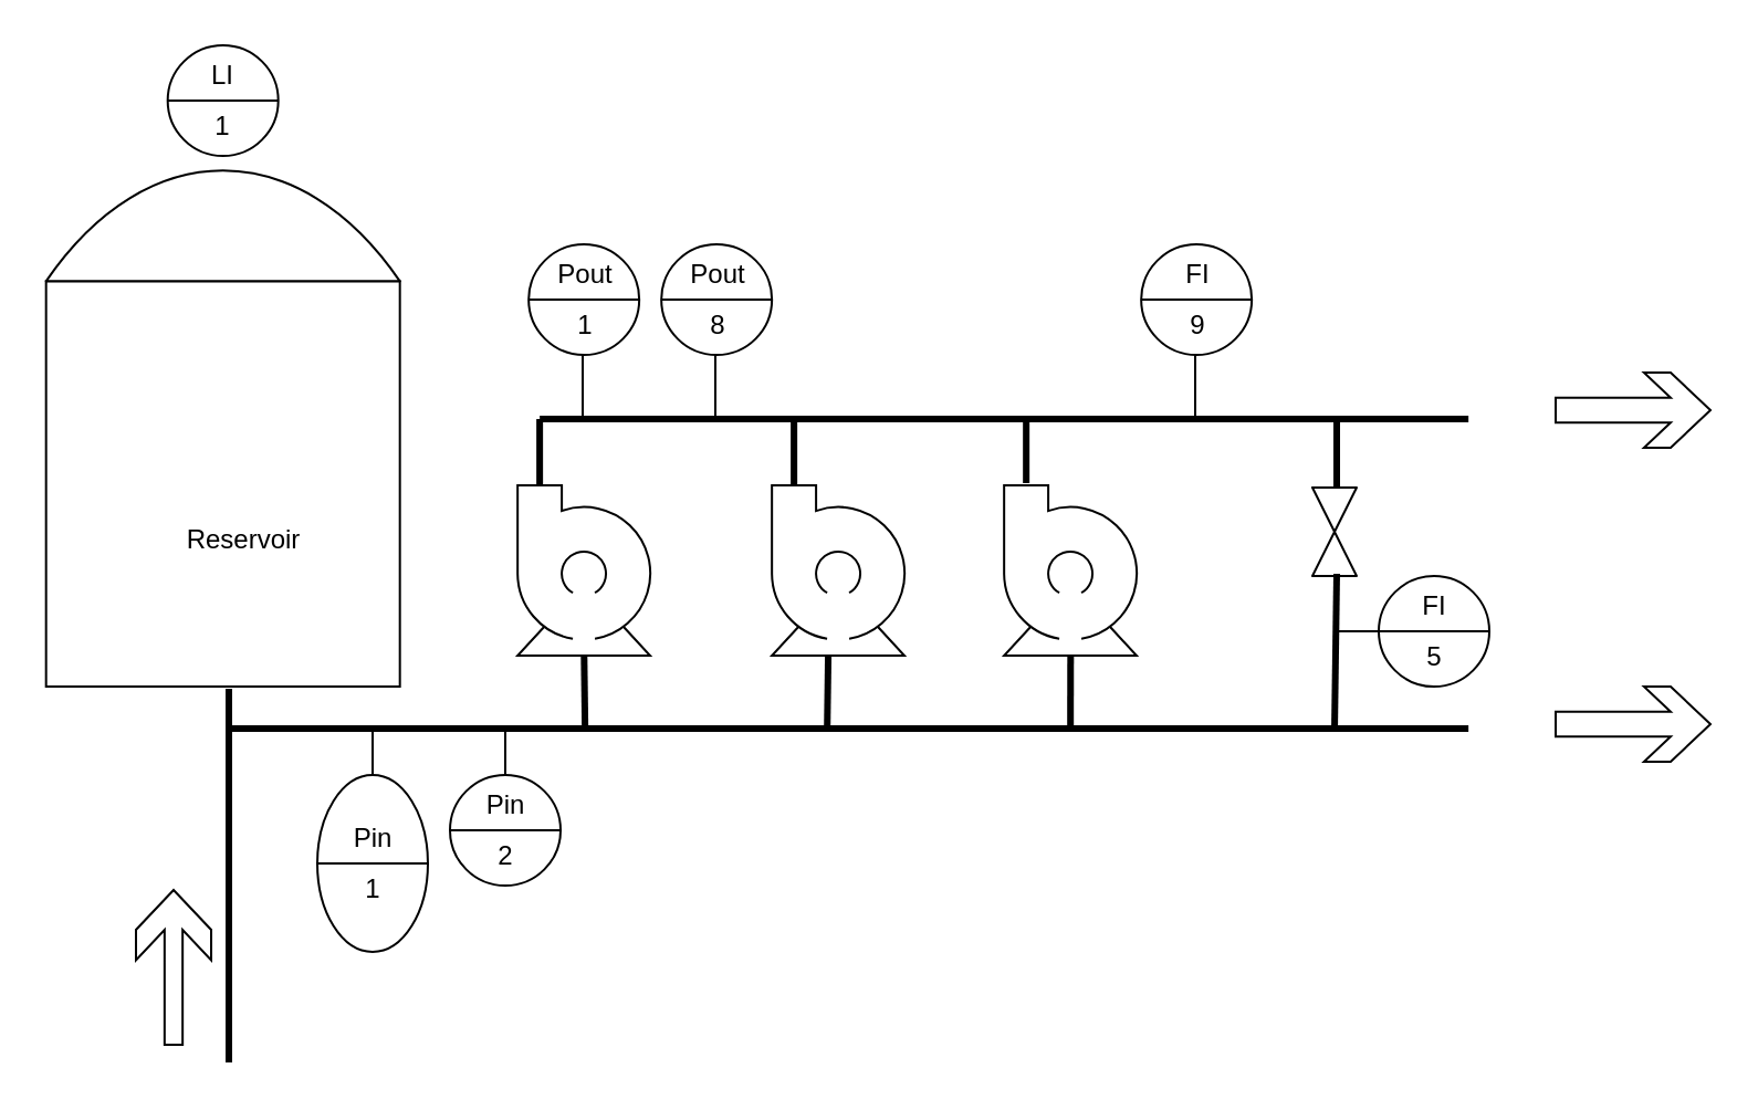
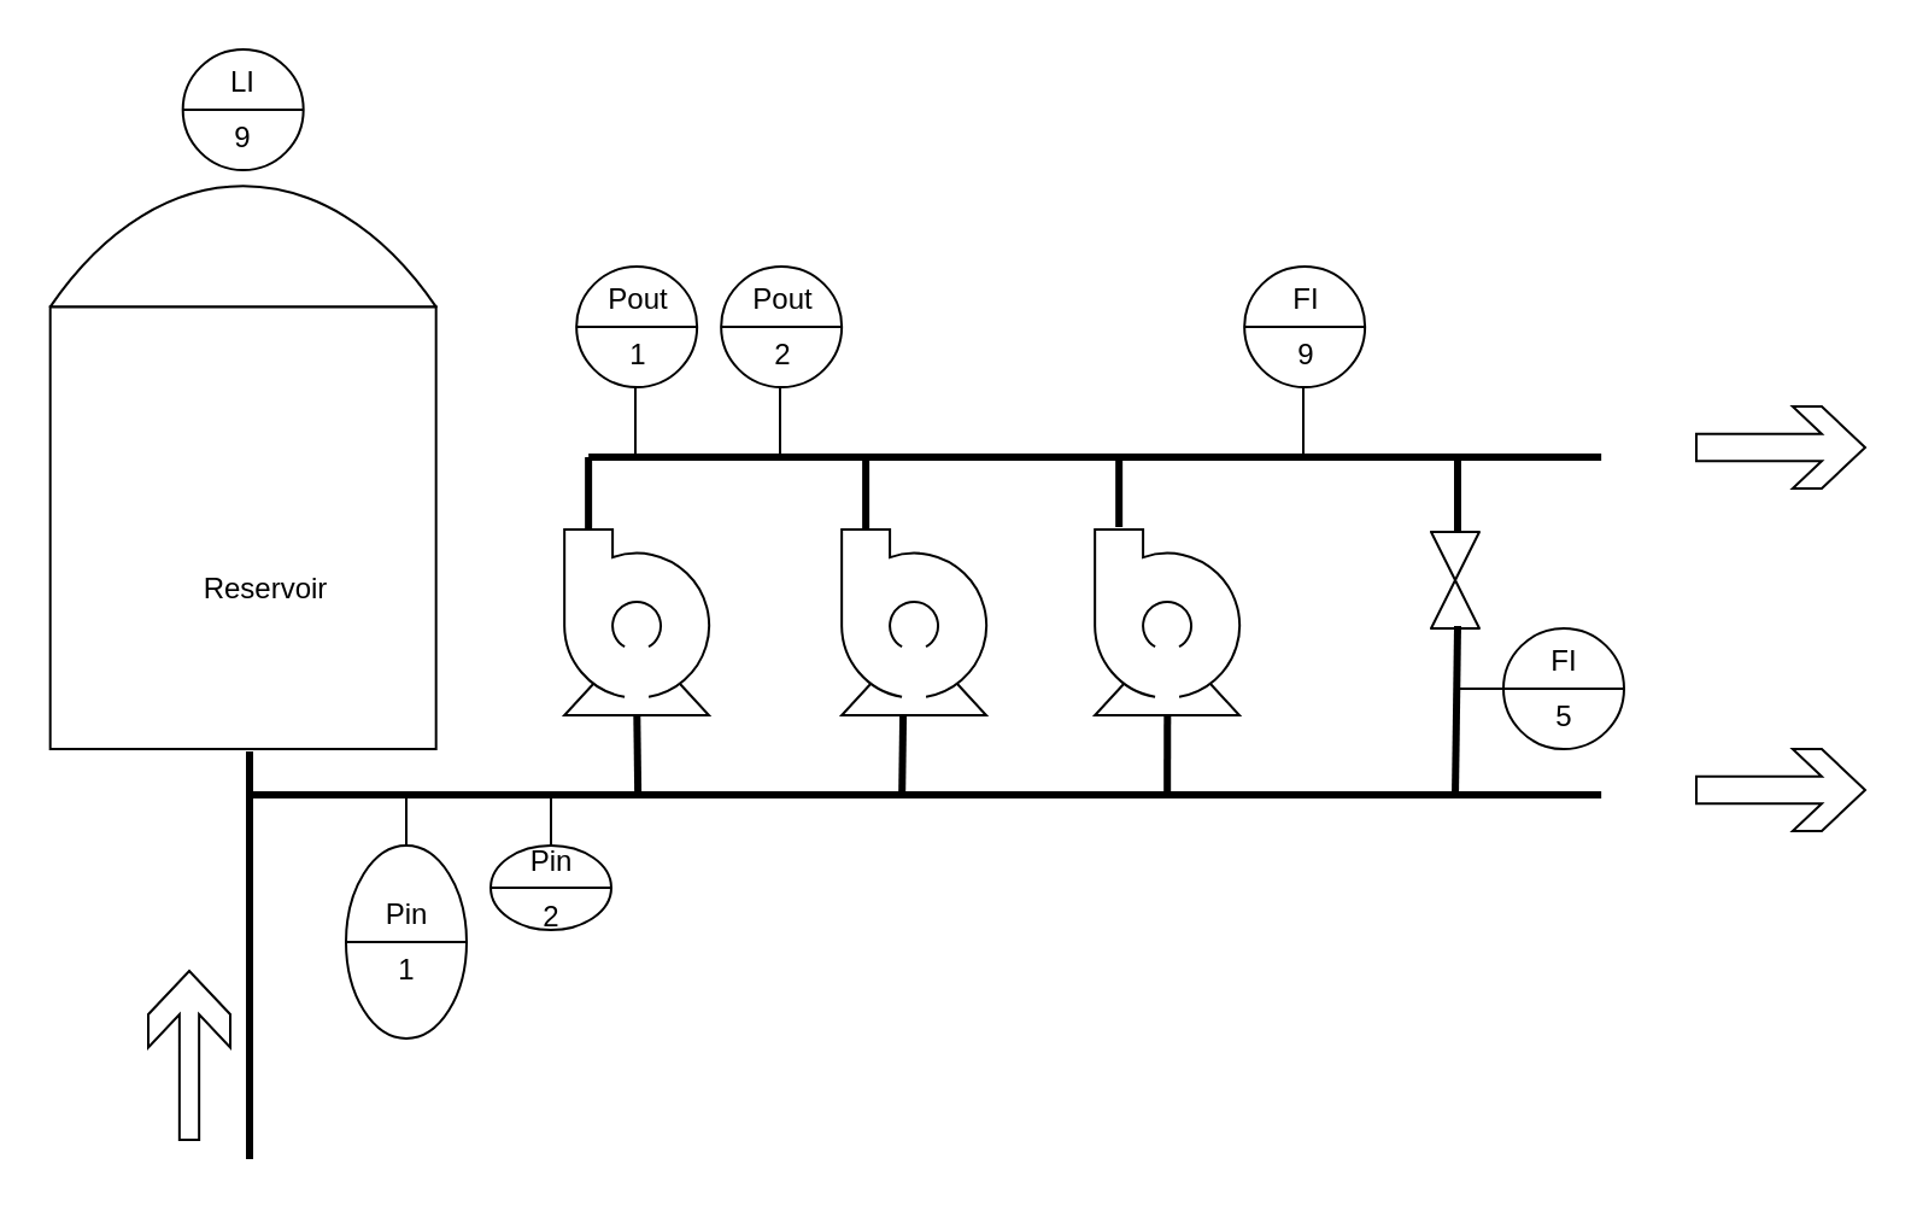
- <mxCell id="22" value="&lt;table cellpadding=&quot;4&quot; cellspacing=&quot;0&quot; border=&quot;0&quot; style=&quot;font-size:1em;width:100%;height:100%;&quot;&gt;&lt;tbody&gt;&lt;tr&gt;&lt;td&gt;LI&lt;/td&gt;&lt;/tr&gt;&lt;tr&gt;&lt;td&gt;1&lt;/td&gt;&lt;/tr&gt;&lt;/tbody&gt;&lt;/table&gt; " style="html=1;outlineConnect=0;align=center;dashed=0;aspect=fixed;shape=mxgraph.pid2inst.discInst;mounting=room" vertex="1" parent="1"><mxGeometry x="75.34" y="20" width="50" height="50" as="geometry" /></mxCell>
+ <mxCell id="22" value="&lt;table cellpadding=&quot;4&quot; cellspacing=&quot;0&quot; border=&quot;0&quot; style=&quot;font-size:1em;width:100%;height:100%;&quot;&gt;&lt;tbody&gt;&lt;tr&gt;&lt;td&gt;LI&lt;/td&gt;&lt;/tr&gt;&lt;tr&gt;&lt;td&gt;9&lt;/td&gt;&lt;/tr&gt;&lt;/tbody&gt;&lt;/table&gt; " style="html=1;outlineConnect=0;align=center;dashed=0;aspect=fixed;shape=mxgraph.pid2inst.discInst;mounting=room" vertex="1" parent="1"><mxGeometry x="75.34" y="20" width="50" height="50" as="geometry" /></mxCell>
- <mxCell id="16" value="&lt;table cellpadding=&quot;4&quot; cellspacing=&quot;0&quot; border=&quot;0&quot; style=&quot;font-size:1em;width:100%;height:100%;&quot;&gt;&lt;tbody&gt;&lt;tr&gt;&lt;td&gt;Pout&lt;/td&gt;&lt;/tr&gt;&lt;tr&gt;&lt;td&gt;8&lt;/td&gt;&lt;/tr&gt;&lt;/tbody&gt;&lt;/table&gt; " style="html=1;outlineConnect=0;align=center;dashed=0;aspect=fixed;shape=mxgraph.pid2inst.discInst;mounting=room" vertex="1" parent="1"><mxGeometry x="298.58" y="110" width="50" height="50" as="geometry" /></mxCell>
+ <mxCell id="16" value="&lt;table cellpadding=&quot;4&quot; cellspacing=&quot;0&quot; border=&quot;0&quot; style=&quot;font-size:1em;width:100%;height:100%;&quot;&gt;&lt;tbody&gt;&lt;tr&gt;&lt;td&gt;Pout&lt;/td&gt;&lt;/tr&gt;&lt;tr&gt;&lt;td&gt;2&lt;/td&gt;&lt;/tr&gt;&lt;/tbody&gt;&lt;/table&gt; " style="html=1;outlineConnect=0;align=center;dashed=0;aspect=fixed;shape=mxgraph.pid2inst.discInst;mounting=room" vertex="1" parent="1"><mxGeometry x="298.58" y="110" width="50" height="50" as="geometry" /></mxCell>
- <mxCell id="18" value="&lt;table cellpadding=&quot;4&quot; cellspacing=&quot;0&quot; border=&quot;0&quot; style=&quot;font-size:1em;width:100%;height:100%;&quot;&gt;&lt;tbody&gt;&lt;tr&gt;&lt;td&gt;Pin&lt;/td&gt;&lt;/tr&gt;&lt;tr&gt;&lt;td&gt;2&lt;/td&gt;&lt;/tr&gt;&lt;/tbody&gt;&lt;/table&gt; " style="html=1;outlineConnect=0;align=center;dashed=0;aspect=fixed;shape=mxgraph.pid2inst.discInst;mounting=room" vertex="1" parent="1"><mxGeometry x="203" y="350" width="50" height="50" as="geometry" /></mxCell>
+ <mxCell id="18" value="&lt;table cellpadding=&quot;4&quot; cellspacing=&quot;0&quot; border=&quot;0&quot; style=&quot;font-size:1em;width:100%;height:100%;&quot;&gt;&lt;tbody&gt;&lt;tr&gt;&lt;td&gt;Pin&lt;/td&gt;&lt;/tr&gt;&lt;tr&gt;&lt;td&gt;2&lt;/td&gt;&lt;/tr&gt;&lt;/tbody&gt;&lt;/table&gt; " style="html=1;outlineConnect=0;align=center;dashed=0;aspect=fixed;shape=mxgraph.pid2inst.discInst;mounting=room" vertex="1" parent="1"><mxGeometry x="203" y="350" width="50" height="35" as="geometry" /></mxCell>
